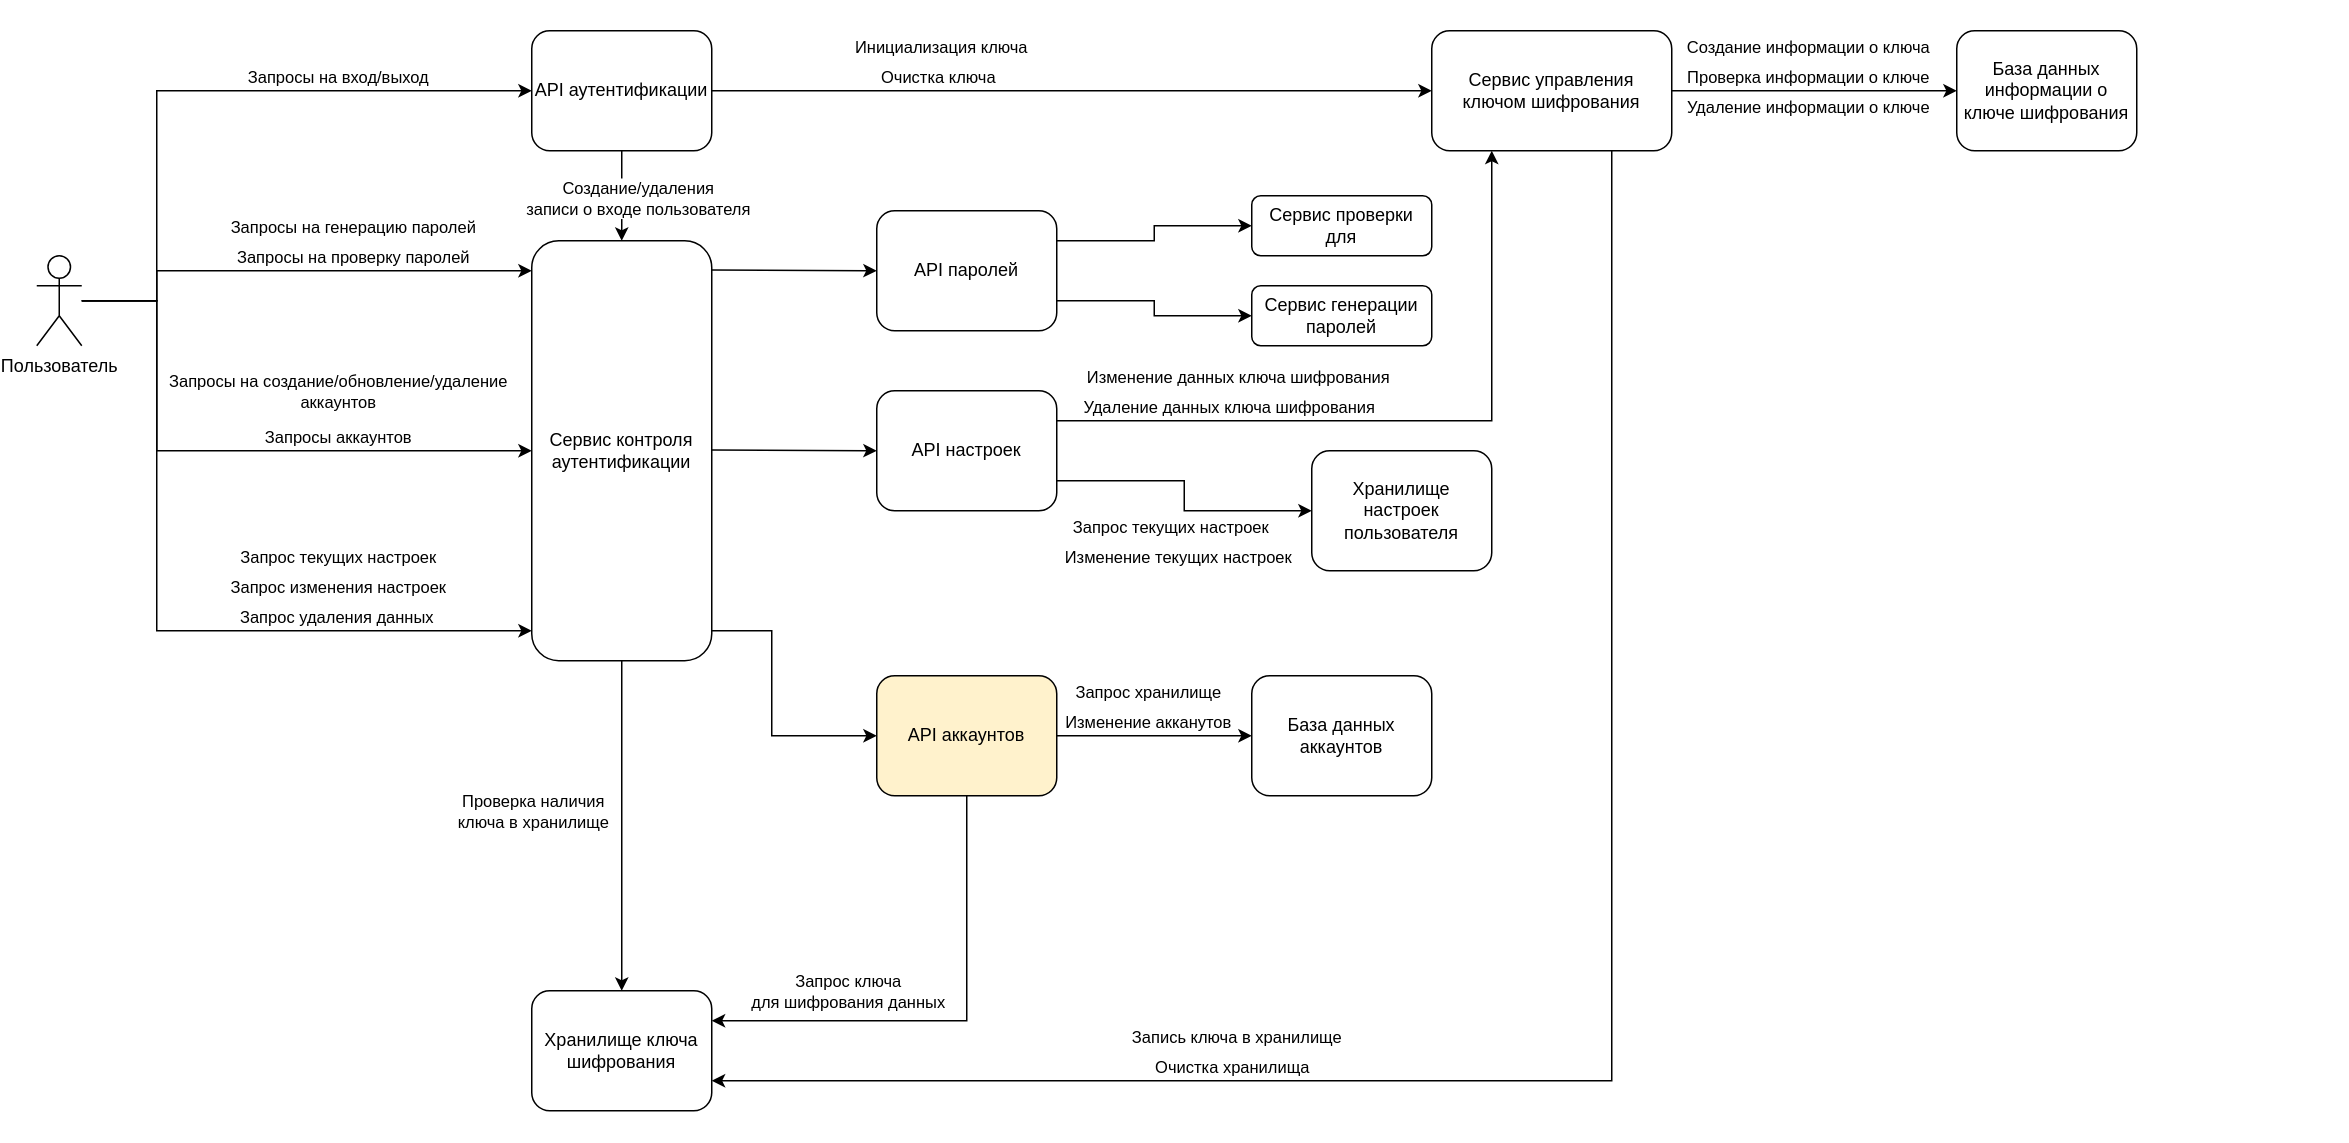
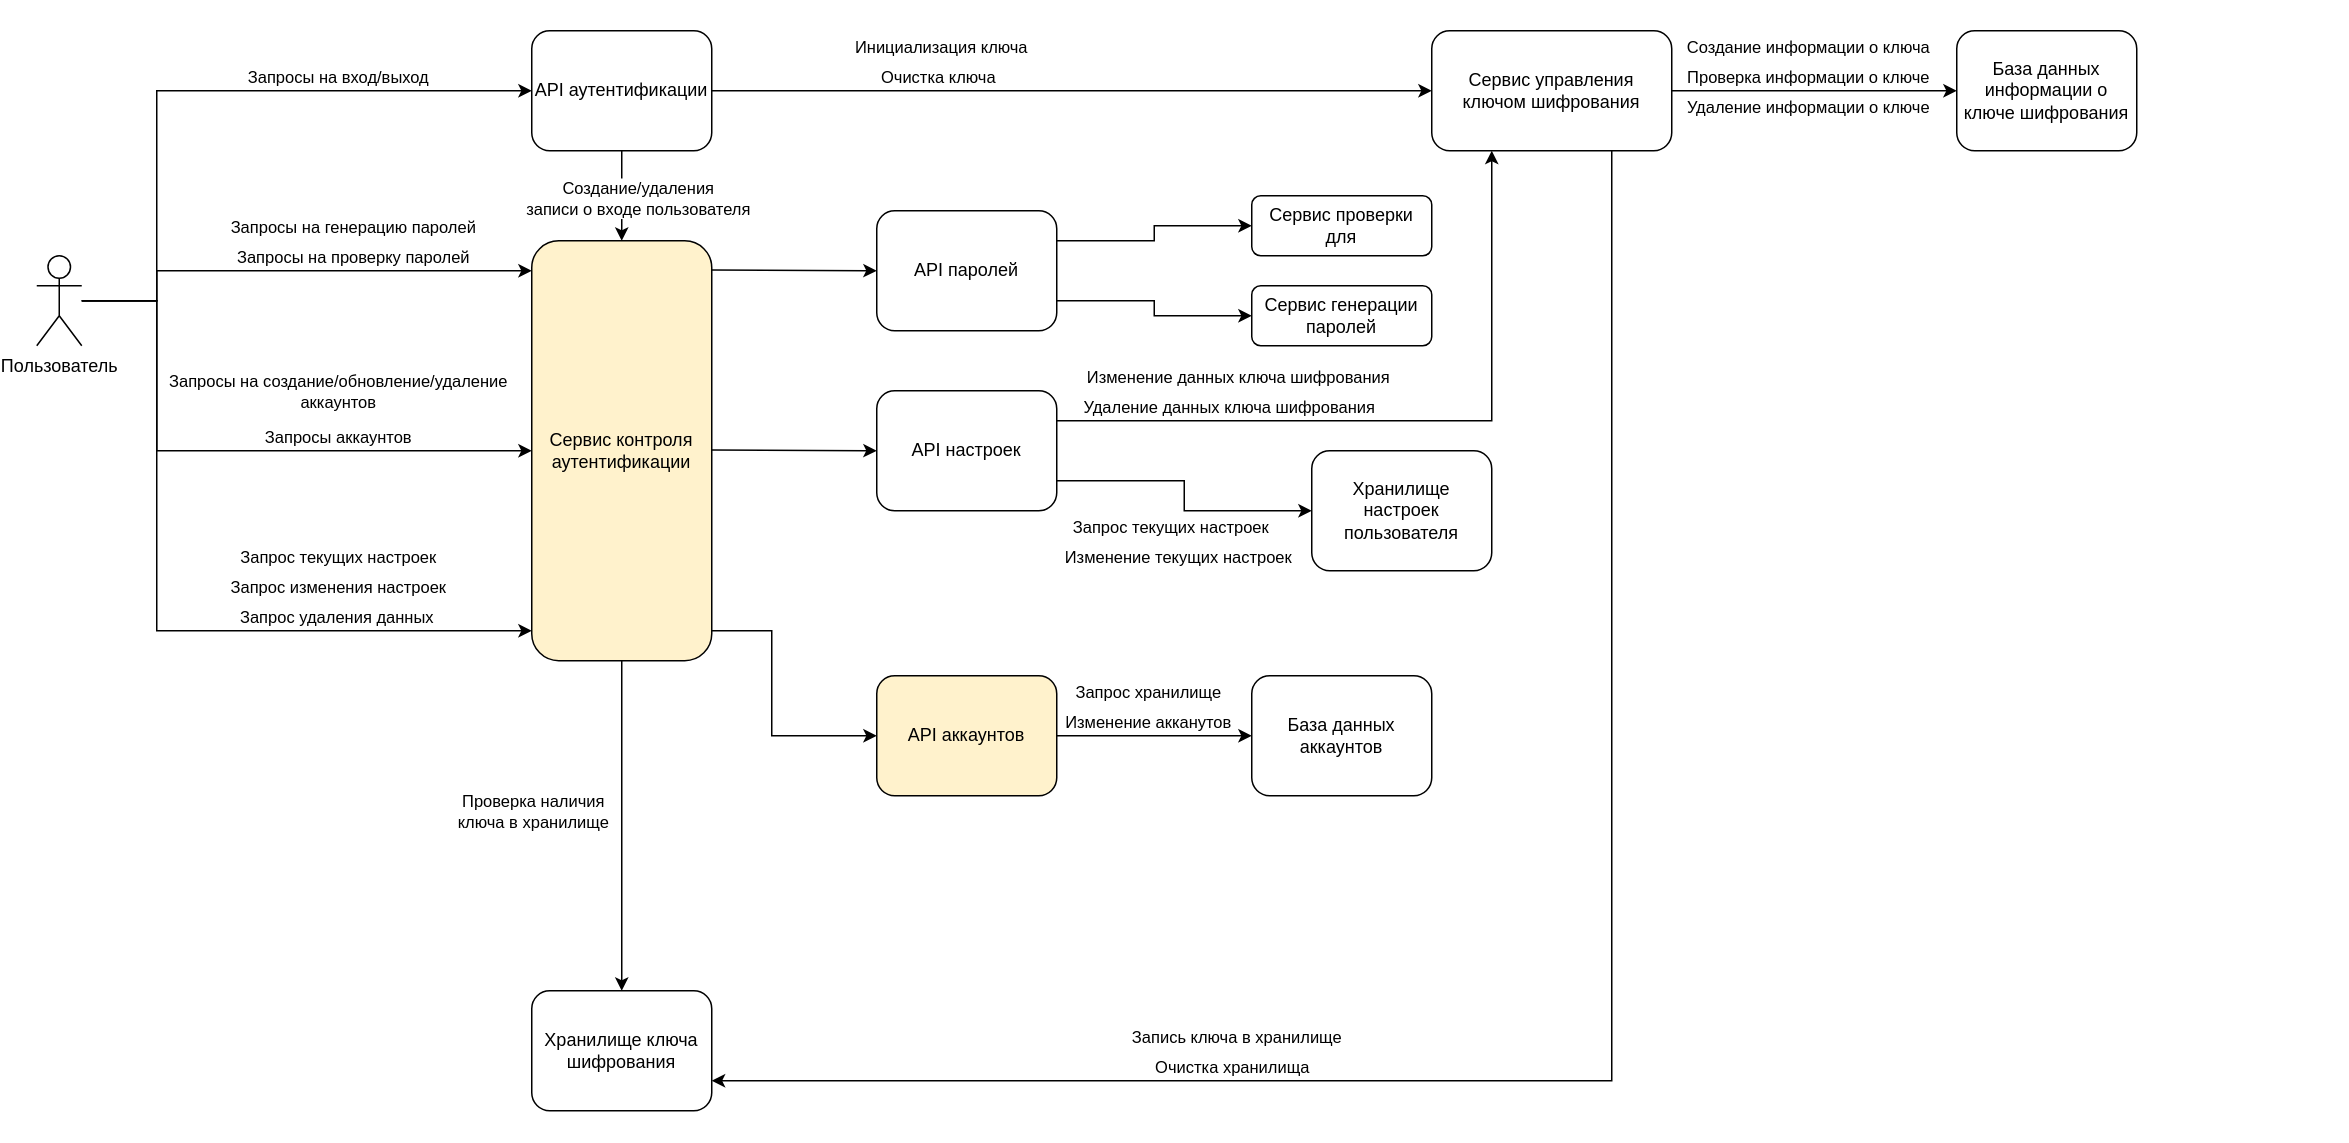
- <mxCell id="25" value="Сервис контроля аутентификации" style="rounded=1;whiteSpace=wrap;html=1;" vertex="1" parent="1"><mxGeometry x="350" y="160" width="120" height="280" as="geometry" /></mxCell>
+ <mxCell id="25" value="Сервис контроля аутентификации" style="rounded=1;whiteSpace=wrap;html=1;fillColor=#fff2cc;" vertex="1" parent="1"><mxGeometry x="350" y="160" width="120" height="280" as="geometry" /></mxCell>
- <mxCell id="54" style="edgeStyle=orthogonalEdgeStyle;rounded=0;orthogonalLoop=1;jettySize=auto;html=1;exitX=0.5;exitY=1;exitDx=0;exitDy=0;entryX=1;entryY=0.25;entryDx=0;entryDy=0;" edge="1" parent="1" source="56" target="26"><mxGeometry relative="1" as="geometry" /></mxCell>
- <mxCell id="55" value="Запрос ключа&lt;div&gt;для шифрования данных&lt;/div&gt;" style="edgeLabel;html=1;align=center;verticalAlign=middle;resizable=0;points=[];" vertex="1" connectable="0" parent="54"><mxGeometry x="0.681" y="-2" relative="1" as="geometry"><mxPoint x="39" y="-18" as="offset" /></mxGeometry></mxCell>
